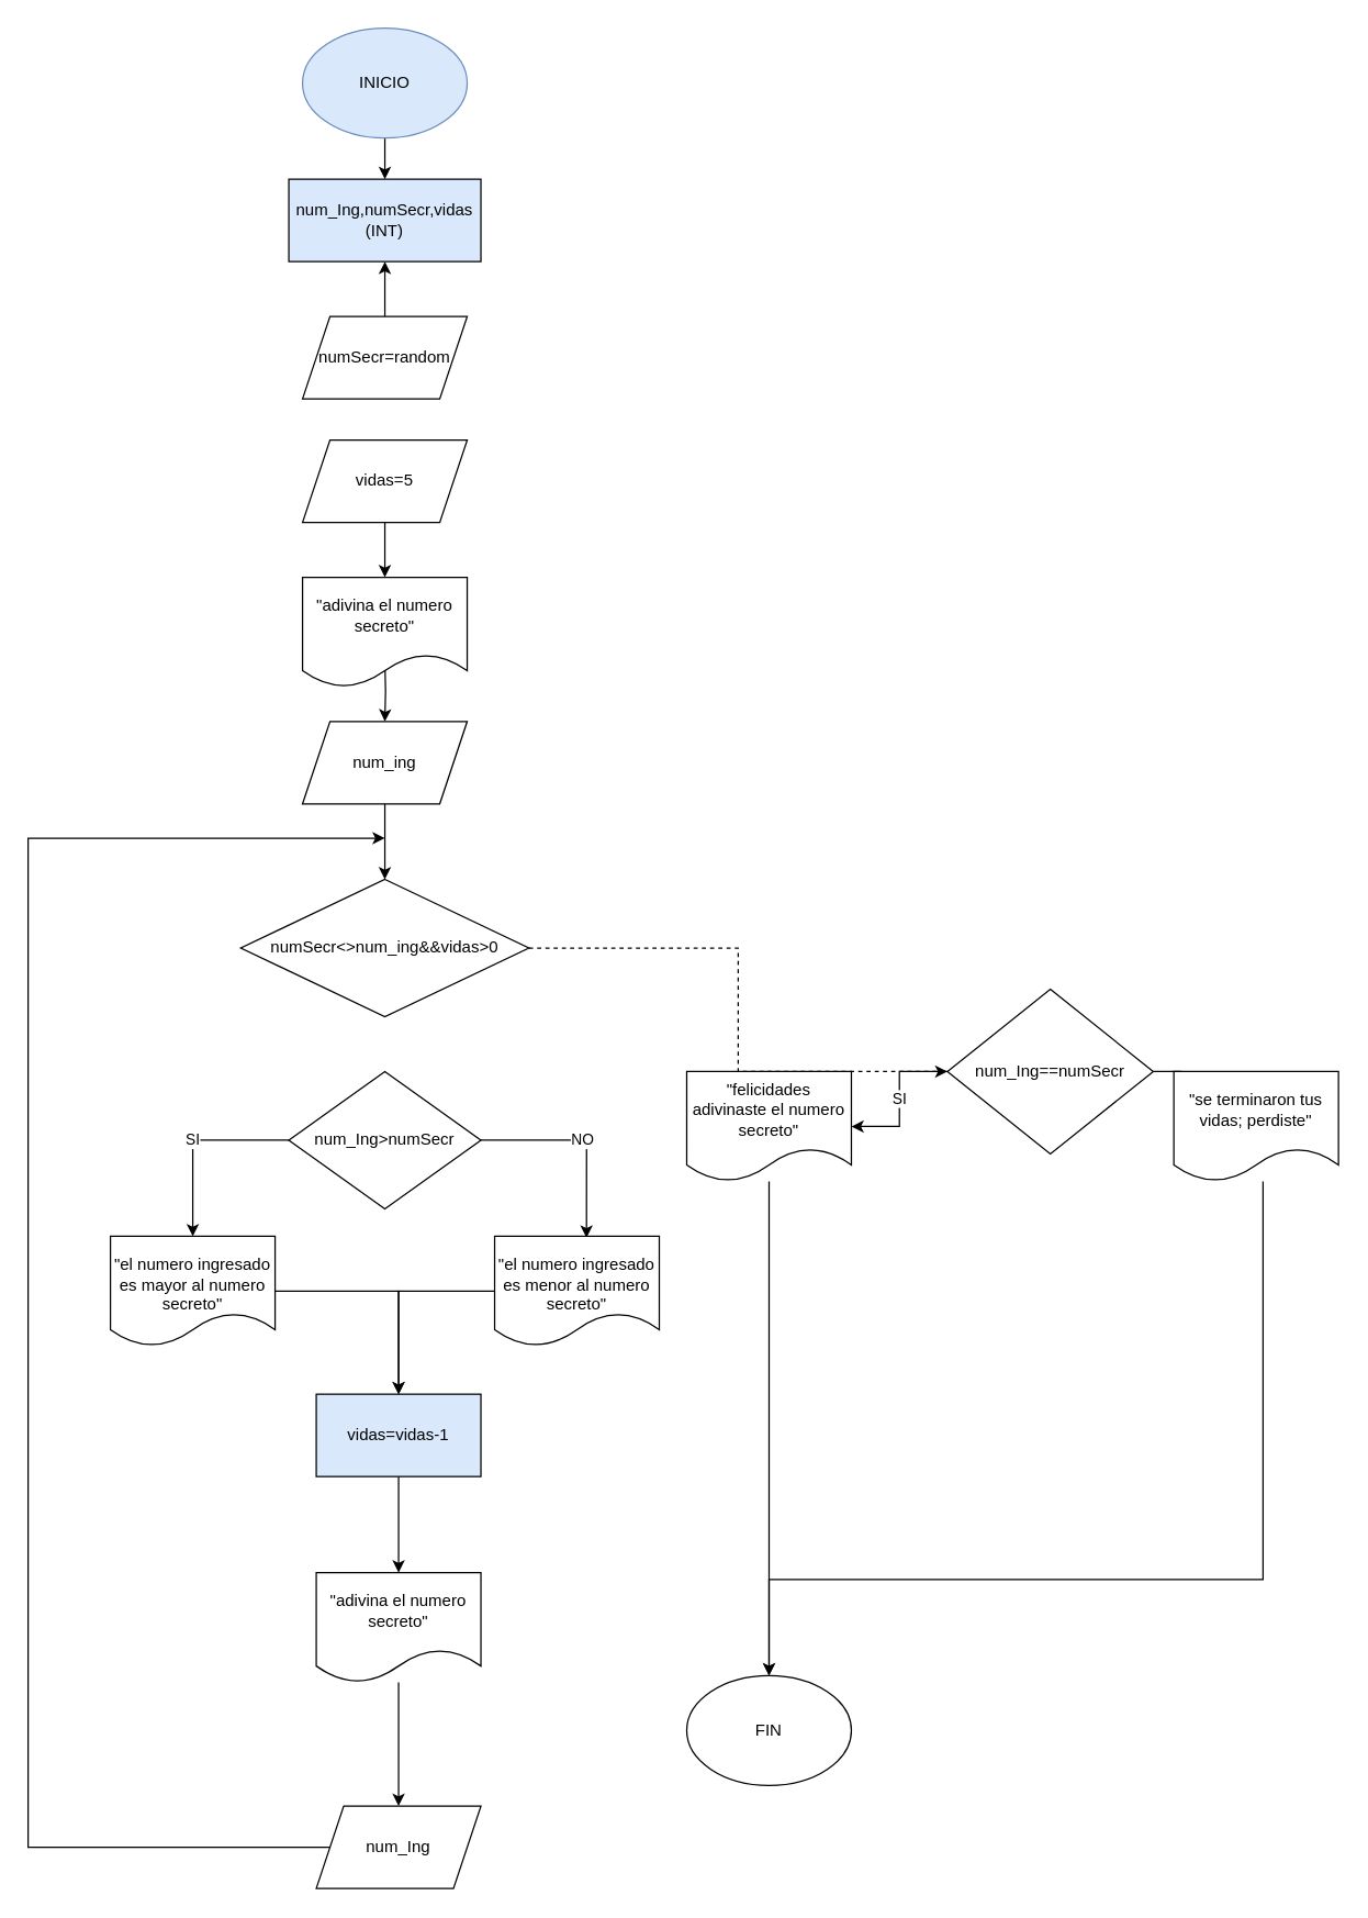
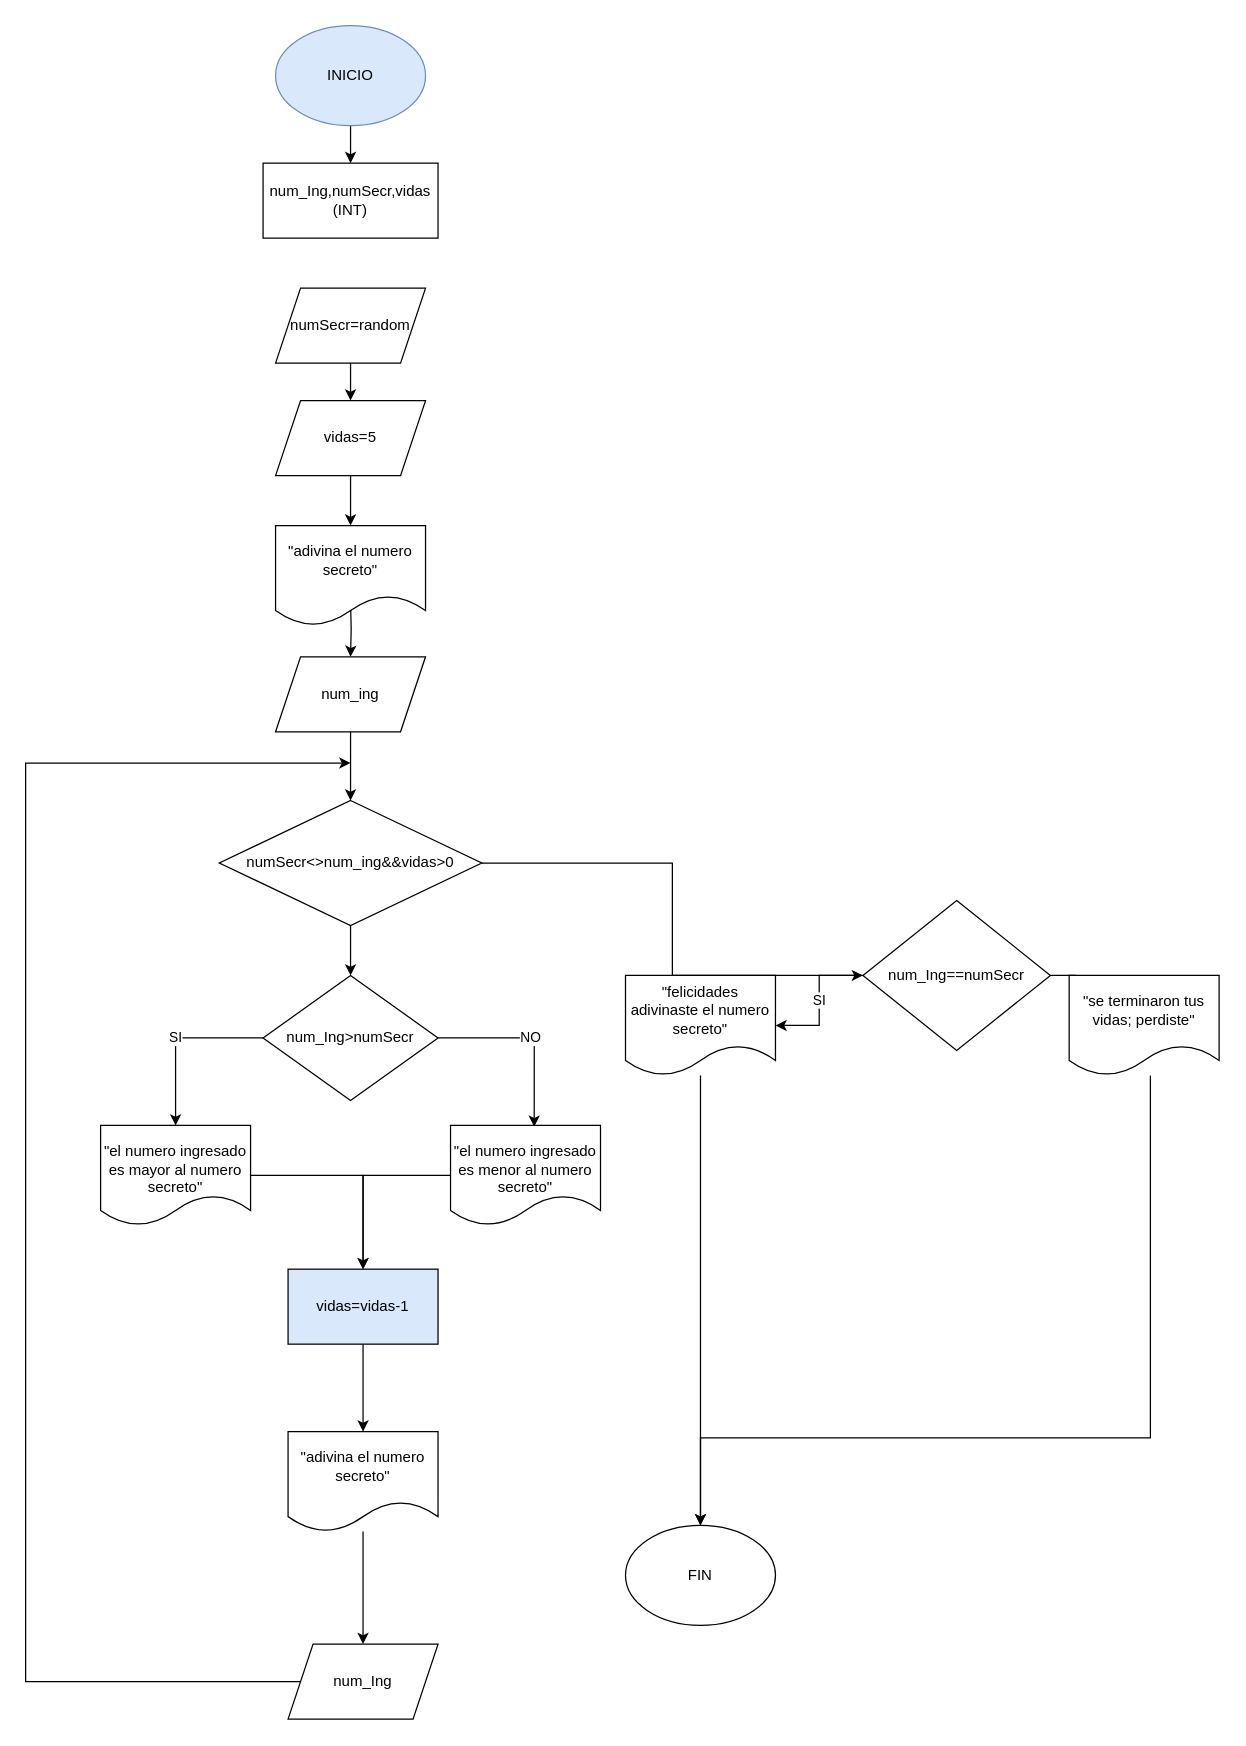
- <mxCell id="4" value="num_Ing,numSecr,vidas (INT)" style="whiteSpace=wrap;html=1;fillColor=#dae8fc;" vertex="1" parent="1"><mxGeometry x="210" y="130" width="140" height="60" as="geometry" /></mxCell>
+ <mxCell id="4" value="num_Ing,numSecr,vidas (INT)" style="whiteSpace=wrap;html=1;" vertex="1" parent="1"><mxGeometry x="210" y="130" width="140" height="60" as="geometry" /></mxCell>
- <mxCell id="5" value="" style="edgeStyle=orthogonalEdgeStyle;rounded=0;orthogonalLoop=1;jettySize=auto;html=1;" edge="1" parent="1" source="6" target="4"><mxGeometry relative="1" as="geometry" /></mxCell>
+ <mxCell id="5" value="" style="edgeStyle=orthogonalEdgeStyle;rounded=0;orthogonalLoop=1;jettySize=auto;html=1;" edge="1" parent="1" source="6" target="8"><mxGeometry relative="1" as="geometry" /></mxCell>
- <mxCell id="14" value="" style="edgeStyle=orthogonalEdgeStyle;rounded=0;orthogonalLoop=1;jettySize=auto;html=1;dashed=1;" edge="1" parent="1" source="15" target="31"><mxGeometry relative="1" as="geometry" /></mxCell>
+ <mxCell id="14" value="" style="edgeStyle=orthogonalEdgeStyle;rounded=0;orthogonalLoop=1;jettySize=auto;html=1;" edge="1" parent="1" source="15" target="31"><mxGeometry relative="1" as="geometry" /></mxCell>
+ <mxCell id="13" style="edgeStyle=orthogonalEdgeStyle;rounded=0;orthogonalLoop=1;jettySize=auto;html=1;" edge="1" parent="1" source="15" target="18"><mxGeometry relative="1" as="geometry" /></mxCell>
